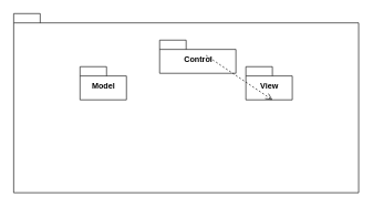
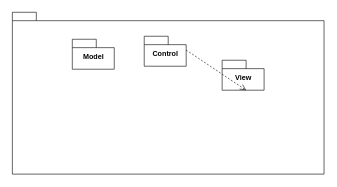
- <mxCell id="5" value="Control" style="shape=folder;fontStyle=1;spacingTop=10;tabWidth=40;tabHeight=14;tabPosition=left;html=1;" vertex="1" parent="1"><mxGeometry x="240" y="60" width="115" height="50" as="geometry" /></mxCell>
+ <mxCell id="5" value="Control" style="shape=folder;fontStyle=1;spacingTop=10;tabWidth=40;tabHeight=14;tabPosition=left;html=1;" vertex="1" parent="1"><mxGeometry x="240" y="60" width="70" height="50" as="geometry" /></mxCell>
- <mxCell id="3" value="Model" style="shape=folder;fontStyle=1;spacingTop=10;tabWidth=40;tabHeight=14;tabPosition=left;html=1;" vertex="1" parent="1"><mxGeometry x="120" y="100" width="70" height="50" as="geometry" /></mxCell>
+ <mxCell id="3" value="Model" style="shape=folder;fontStyle=1;spacingTop=10;tabWidth=40;tabHeight=14;tabPosition=left;html=1;" vertex="1" parent="1"><mxGeometry x="120" y="65" width="70" height="50" as="geometry" /></mxCell>
